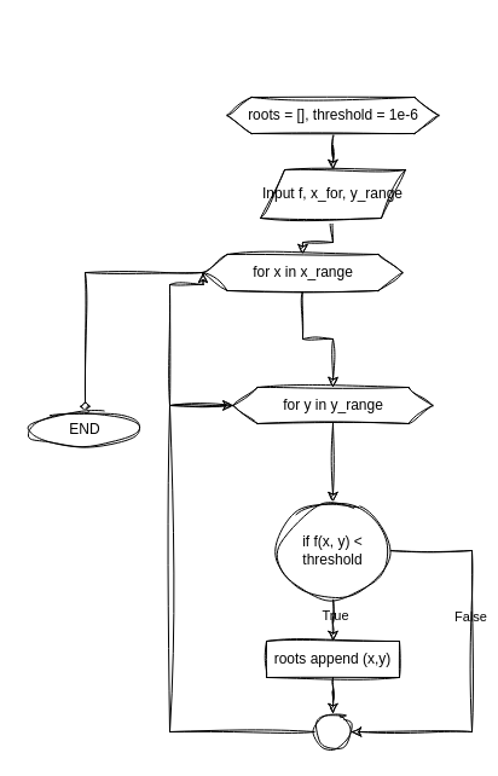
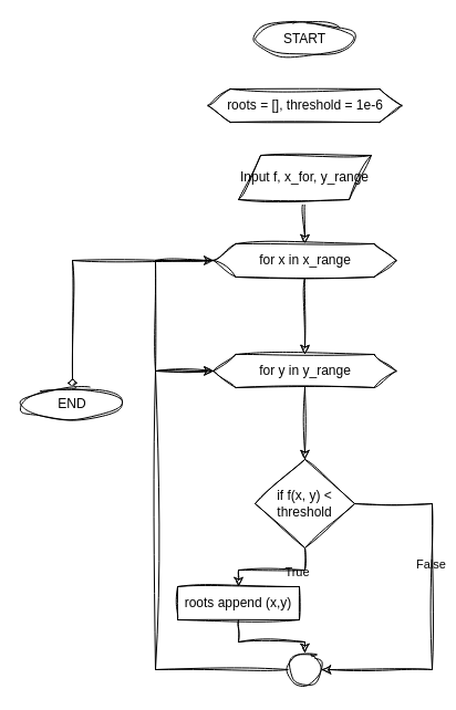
+ <mxCell id="4" value="START" style="ellipse;whiteSpace=wrap;html=1;labelBackgroundColor=none;rounded=0;sketch=1;curveFitting=1;jiggle=2;" vertex="1" parent="1"><mxGeometry x="230" y="20" width="90" height="30" as="geometry" /></mxCell>
- <mxCell id="2" value="" style="edgeStyle=orthogonalEdgeStyle;rounded=0;orthogonalLoop=1;jettySize=auto;html=1;labelBackgroundColor=none;fontColor=default;sketch=1;curveFitting=1;jiggle=2;" edge="1" parent="1" source="3" target="6"><mxGeometry relative="1" as="geometry" /></mxCell>
- <mxCell id="9" value="for x in x_range" style="shape=hexagon;perimeter=hexagonPerimeter2;whiteSpace=wrap;html=1;fixedSize=1;labelBackgroundColor=none;rounded=0;sketch=1;curveFitting=1;jiggle=2;" vertex="1" parent="1"><mxGeometry x="167.5" y="210" width="165" height="30" as="geometry" /></mxCell>
+ <mxCell id="9" value="for x in x_range" style="shape=hexagon;perimeter=hexagonPerimeter2;whiteSpace=wrap;html=1;fixedSize=1;labelBackgroundColor=none;rounded=0;sketch=1;curveFitting=1;jiggle=2;" vertex="1" parent="1"><mxGeometry x="192.5" y="220" width="165" height="30" as="geometry" /></mxCell>
- <mxCell id="10" value="END" style="ellipse;whiteSpace=wrap;html=1;labelBackgroundColor=none;rounded=0;sketch=1;curveFitting=1;jiggle=2;" vertex="1" parent="1"><mxGeometry x="25" y="340" width="90" height="30" as="geometry" /></mxCell>
+ <mxCell id="10" value="END" style="ellipse;whiteSpace=wrap;html=1;labelBackgroundColor=none;rounded=0;sketch=1;curveFitting=1;jiggle=2;" vertex="1" parent="1"><mxGeometry x="20" y="350" width="90" height="30" as="geometry" /></mxCell>
- <mxCell id="18" value="if f(x, y) &amp;lt; threshold" style="ellipse;whiteSpace=wrap;html=1;labelBackgroundColor=none;sketch=1;curveFitting=1;jiggle=2;" vertex="1" parent="1"><mxGeometry x="230" y="415" width="90" height="80" as="geometry" /></mxCell>
+ <mxCell id="18" value="if f(x, y) &amp;lt; threshold" style="rhombus;whiteSpace=wrap;html=1;labelBackgroundColor=none;rounded=0;sketch=1;curveFitting=1;jiggle=2;" vertex="1" parent="1"><mxGeometry x="230" y="415" width="90" height="80" as="geometry" /></mxCell>
- <mxCell id="20" value="roots append (x,y)" style="whiteSpace=wrap;html=1;labelBackgroundColor=none;rounded=0;sketch=1;curveFitting=1;jiggle=2;" vertex="1" parent="1"><mxGeometry x="220" y="530" width="110" height="30" as="geometry" /></mxCell>
+ <mxCell id="20" value="roots append (x,y)" style="whiteSpace=wrap;html=1;labelBackgroundColor=none;rounded=0;sketch=1;curveFitting=1;jiggle=2;" vertex="1" parent="1"><mxGeometry x="160" y="530" width="110" height="30" as="geometry" /></mxCell>
